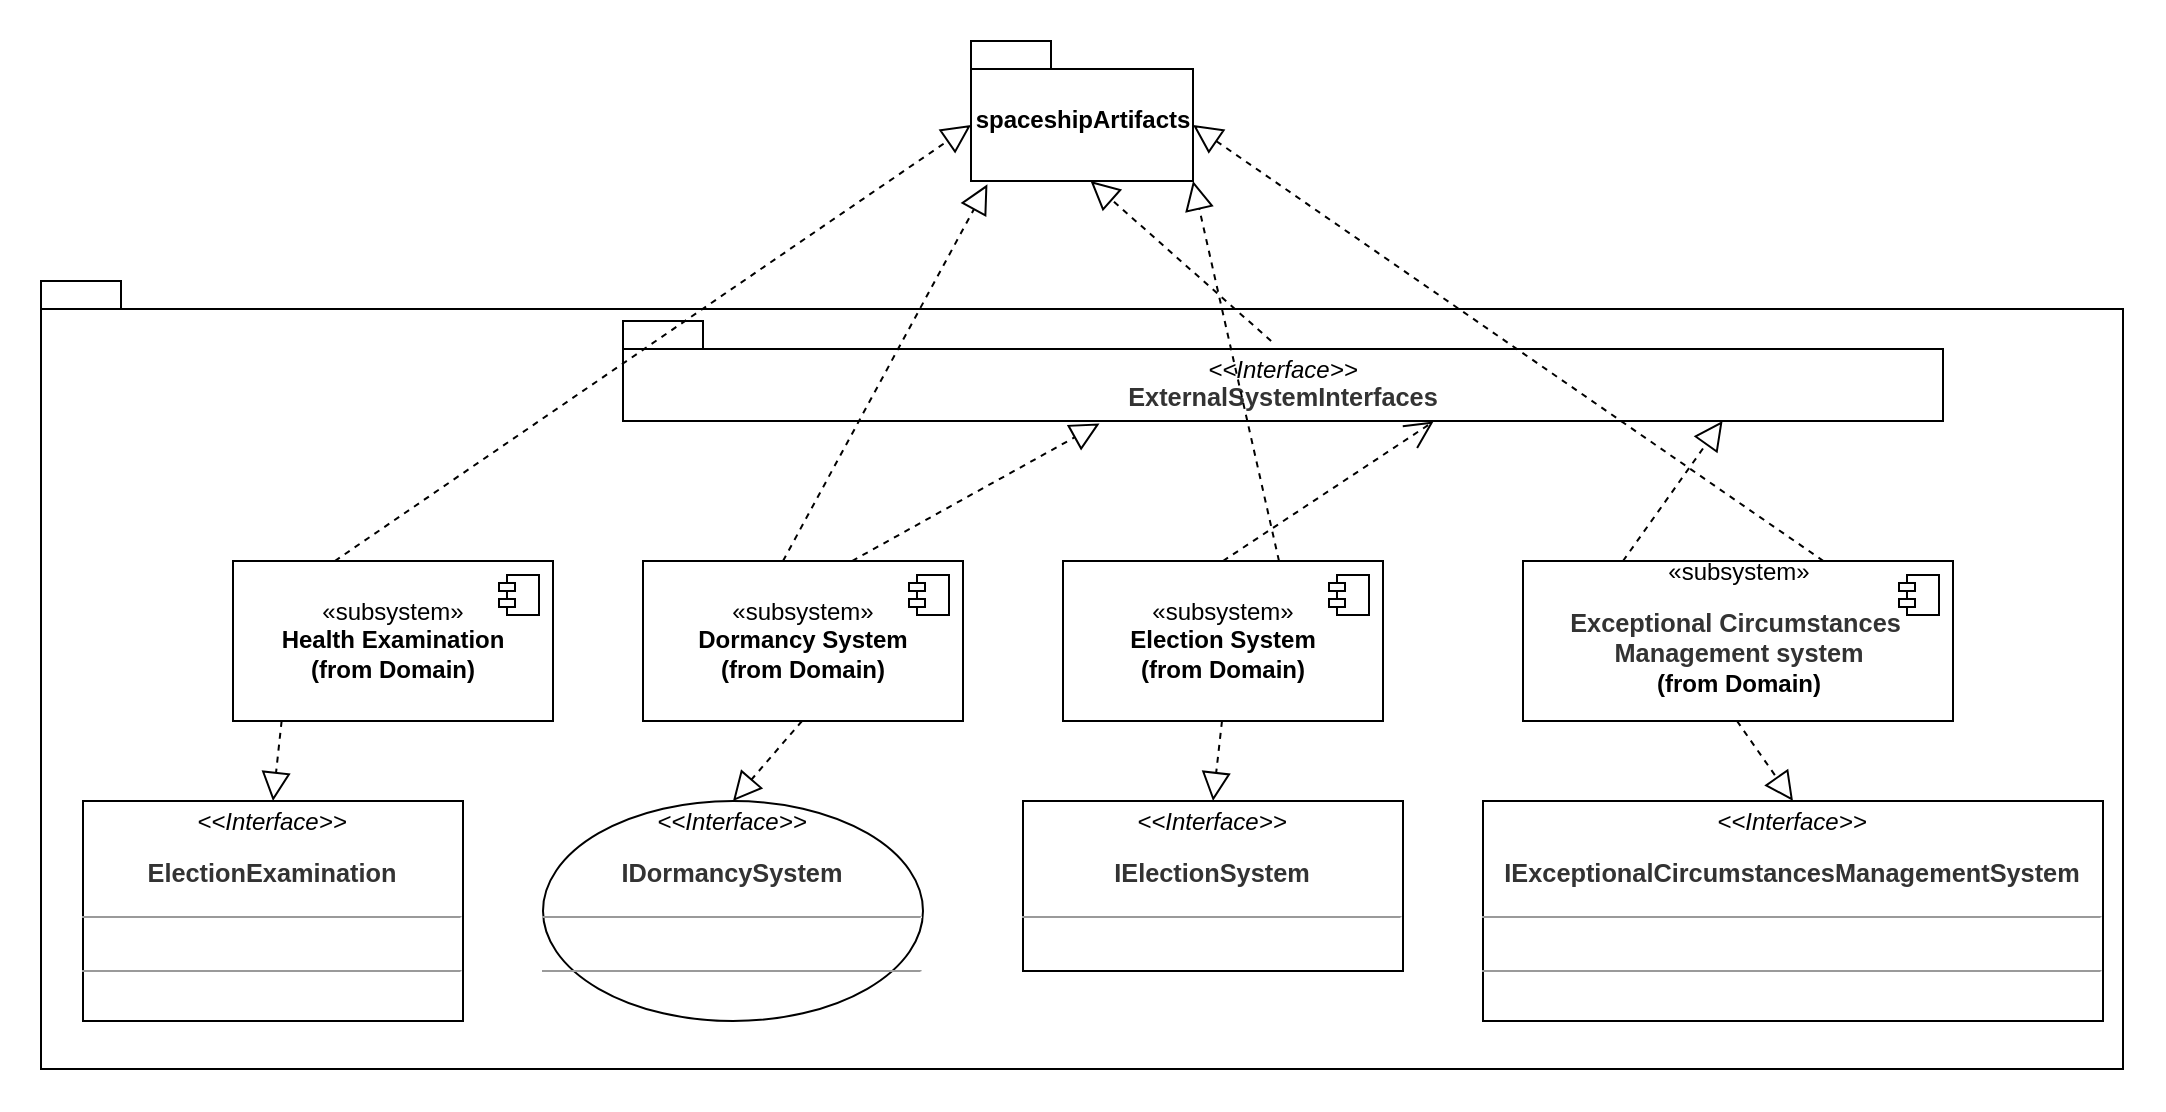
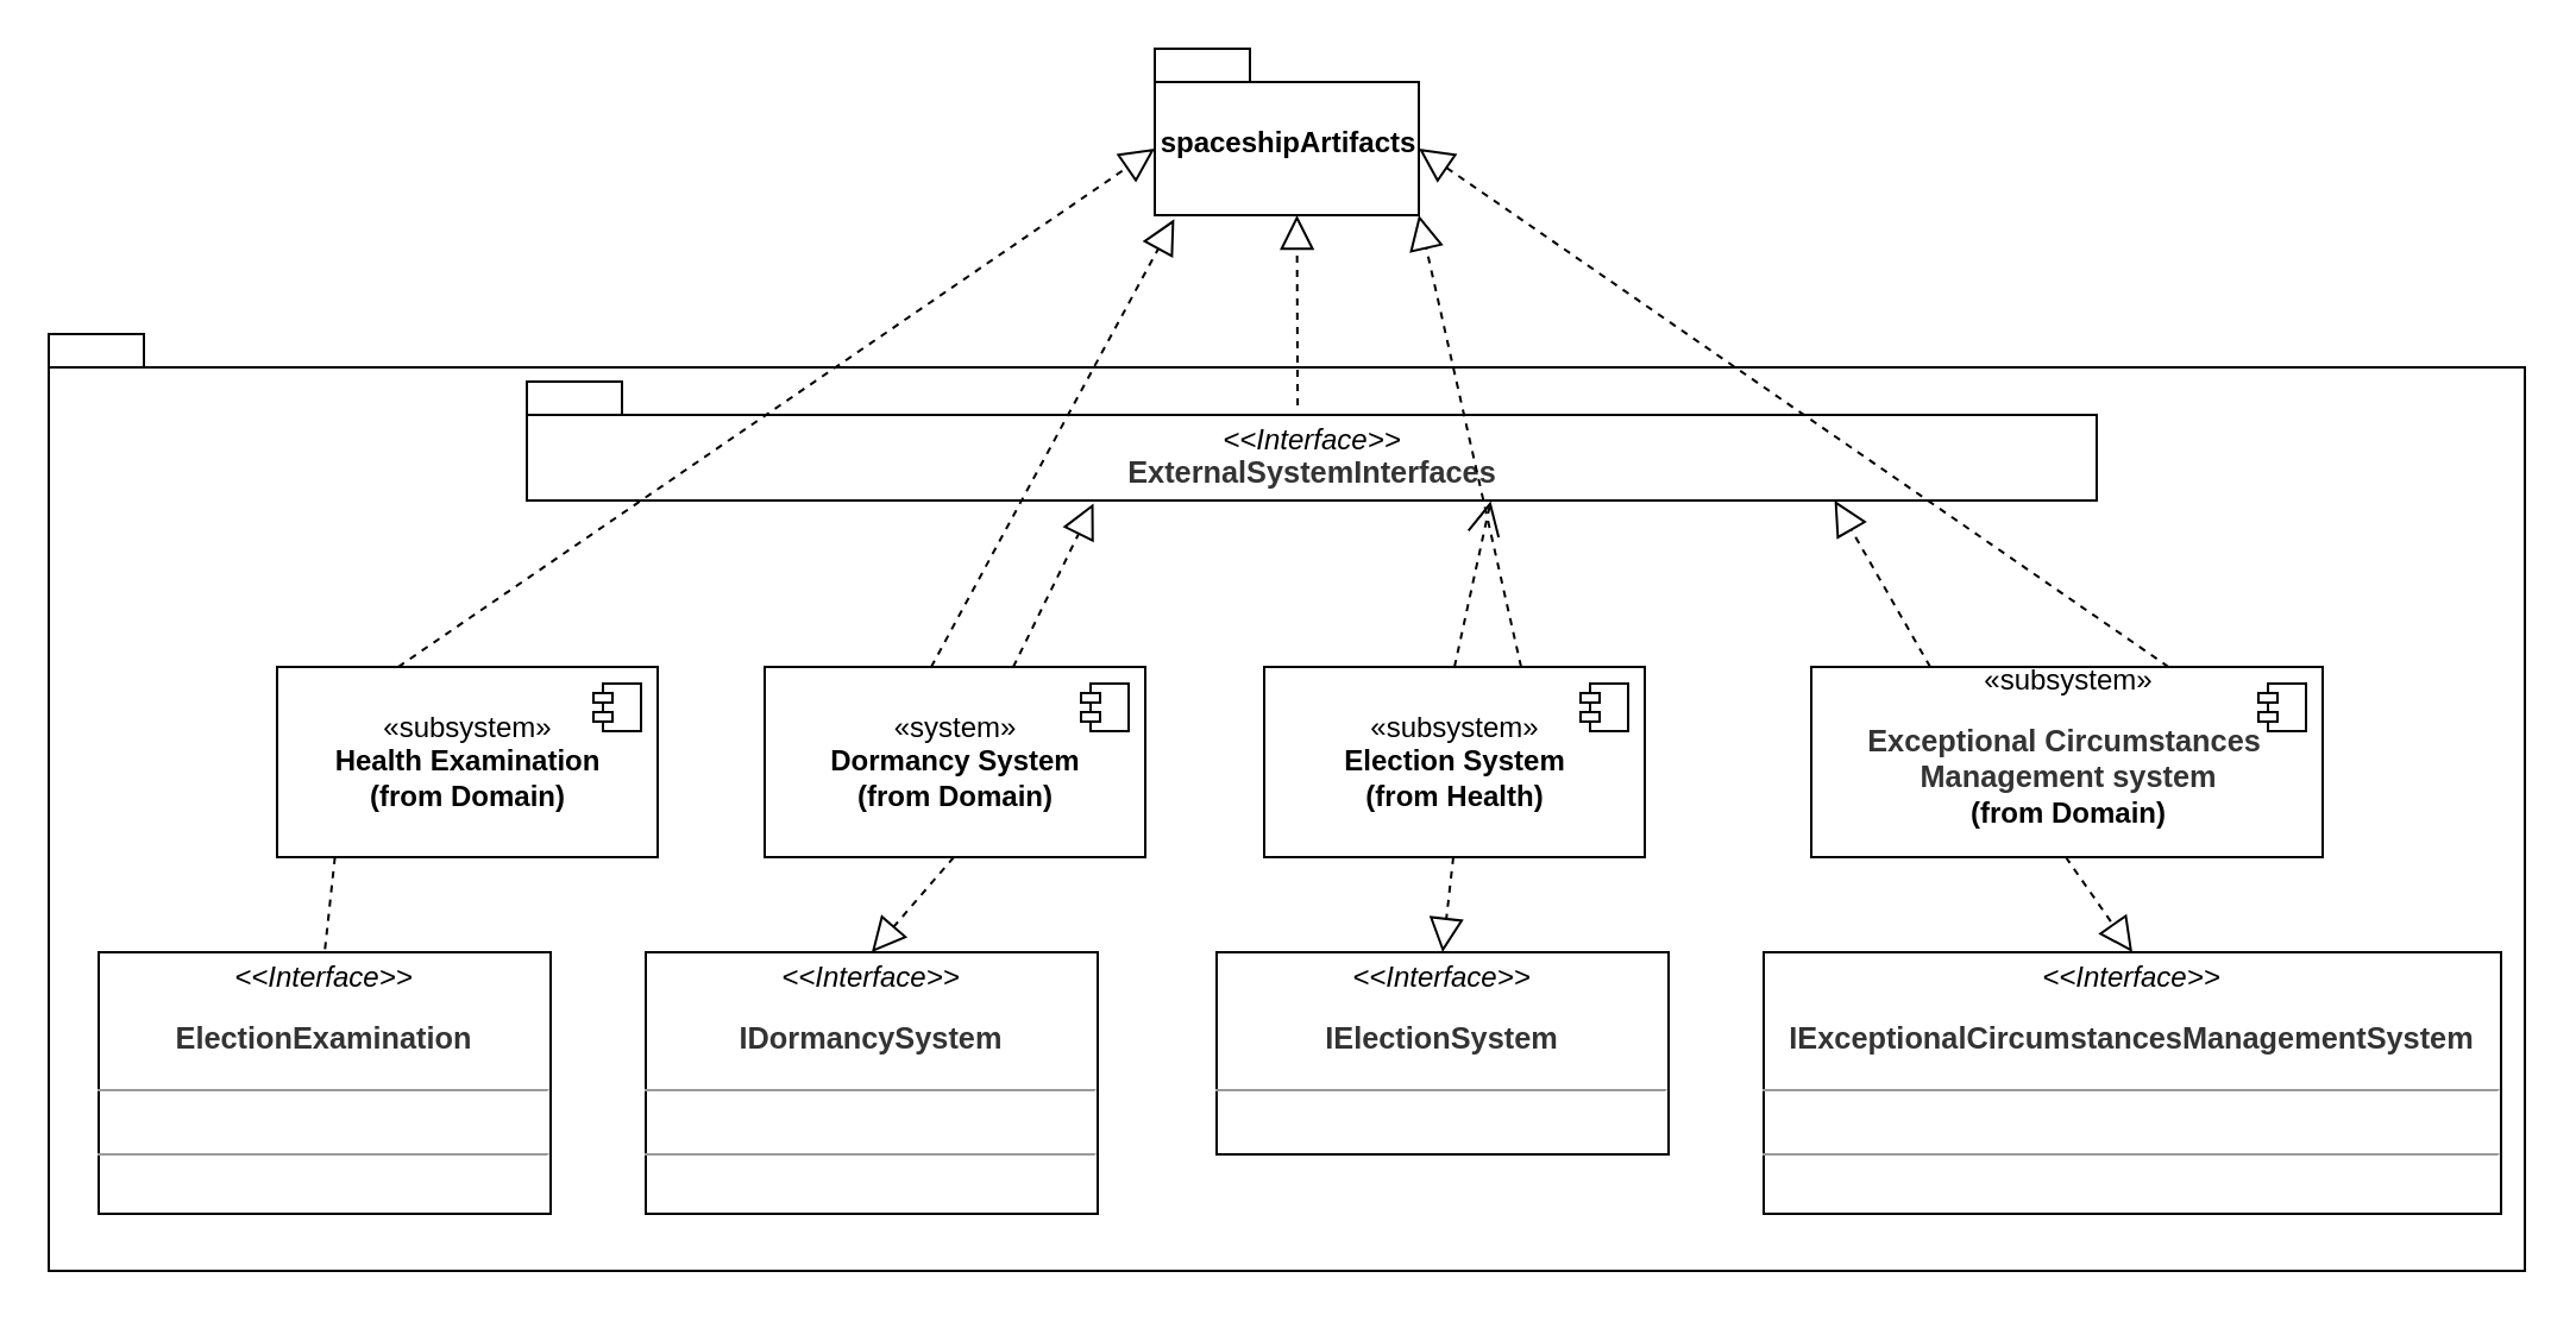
- <mxCell id="20" value="&lt;p style=&quot;margin: 4px 0px 0px&quot;&gt;&lt;i style=&quot;font-weight: normal&quot;&gt;&amp;lt;&amp;lt;Interface&amp;gt;&amp;gt;&lt;br&gt;&lt;/i&gt;&lt;span style=&quot;color: rgb(51 , 51 , 51) ; font-size: 9.5pt&quot;&gt;ExternalSystemInterfaces&lt;/span&gt;&lt;/p&gt;" style="shape=folder;fontStyle=1;spacingTop=10;tabWidth=40;tabHeight=14;tabPosition=left;html=1;" vertex="1" parent="1"><mxGeometry x="311" y="160" width="660" height="50" as="geometry" /></mxCell>
+ <mxCell id="20" value="&lt;p style=&quot;margin: 4px 0px 0px&quot;&gt;&lt;i style=&quot;font-weight: normal&quot;&gt;&amp;lt;&amp;lt;Interface&amp;gt;&amp;gt;&lt;br&gt;&lt;/i&gt;&lt;span style=&quot;color: rgb(51 , 51 , 51) ; font-size: 9.5pt&quot;&gt;ExternalSystemInterfaces&lt;/span&gt;&lt;/p&gt;" style="shape=folder;fontStyle=1;spacingTop=10;tabWidth=40;tabHeight=14;tabPosition=left;html=1;" vertex="1" parent="1"><mxGeometry x="221" y="160" width="660" height="50" as="geometry" /></mxCell>
- <mxCell id="3" value="«subsystem»&lt;br&gt;&lt;b&gt;Dormancy System&lt;br&gt;&lt;/b&gt;&lt;span style=&quot;font-weight: 700&quot;&gt;(from Domain)&lt;/span&gt;&lt;b&gt;&lt;br&gt;&lt;/b&gt;" style="html=1;dropTarget=0;" vertex="1" parent="1"><mxGeometry x="321" y="280" width="160" height="80" as="geometry" /></mxCell>
+ <mxCell id="3" value="«system»&lt;br&gt;&lt;b&gt;Dormancy System&lt;br&gt;&lt;/b&gt;&lt;span style=&quot;font-weight: 700&quot;&gt;(from Domain)&lt;/span&gt;&lt;b&gt;&lt;br&gt;&lt;/b&gt;" style="html=1;dropTarget=0;" vertex="1" parent="1"><mxGeometry x="321" y="280" width="160" height="80" as="geometry" /></mxCell>
- <mxCell id="9" value="«subsystem»&lt;br&gt;&lt;b&gt;Election System&lt;br&gt;&lt;/b&gt;&lt;span style=&quot;font-weight: 700&quot;&gt;(from Domain)&lt;/span&gt;&lt;b&gt;&lt;br&gt;&lt;/b&gt;" style="html=1;dropTarget=0;" vertex="1" parent="1"><mxGeometry x="531" y="280" width="160" height="80" as="geometry" /></mxCell>
+ <mxCell id="9" value="«subsystem»&lt;br&gt;&lt;b&gt;Election System&lt;br&gt;&lt;/b&gt;&lt;span style=&quot;font-weight: 700&quot;&gt;(from Health)&lt;/span&gt;&lt;b&gt;&lt;br&gt;&lt;/b&gt;" style="html=1;dropTarget=0;" vertex="1" parent="1"><mxGeometry x="531" y="280" width="160" height="80" as="geometry" /></mxCell>
- <mxCell id="13" value="" style="endArrow=block;dashed=1;endFill=0;endSize=12;html=1;entryX=0.5;entryY=0;entryDx=0;entryDy=0;exitX=0.152;exitY=0.999;exitDx=0;exitDy=0;exitPerimeter=0;" edge="1" parent="1" source="6" target="8"><mxGeometry width="160" relative="1" as="geometry"><mxPoint x="191" y="380" as="sourcePoint" /><mxPoint x="351" y="380" as="targetPoint" /></mxGeometry></mxCell>
+ <mxCell id="13" value="" style="endArrow=none;dashed=1;endFill=0;endSize=12;html=1;entryX=0.5;entryY=0;entryDx=0;entryDy=0;exitX=0.152;exitY=0.999;exitDx=0;exitDy=0;exitPerimeter=0;" edge="1" parent="1" source="6" target="8"><mxGeometry width="160" relative="1" as="geometry"><mxPoint x="191" y="380" as="sourcePoint" /><mxPoint x="351" y="380" as="targetPoint" /></mxGeometry></mxCell>
- <mxCell id="5" value="&lt;p style=&quot;margin: 0px ; margin-top: 4px ; text-align: center&quot;&gt;&lt;i&gt;&amp;lt;&amp;lt;Interface&amp;gt;&amp;gt;&lt;/i&gt;&lt;br&gt;&lt;/p&gt;&lt;p class=&quot;MsoNormal&quot; style=&quot;text-align: center&quot;&gt;&lt;span style=&quot;color: rgb(51 , 51 , 51) ; font-size: 9.5pt&quot;&gt;&lt;font face=&quot;Helvetica&quot;&gt;&lt;b&gt;IDormancySystem&lt;/b&gt;&lt;/font&gt;&lt;/span&gt;&lt;/p&gt;&lt;hr size=&quot;1&quot;&gt;&lt;p style=&quot;margin: 0px ; margin-left: 4px&quot;&gt;&lt;br&gt;&lt;/p&gt;&lt;hr size=&quot;1&quot;&gt;&lt;p style=&quot;margin: 0px ; margin-left: 4px&quot;&gt;&lt;br&gt;&lt;/p&gt;" style="ellipse;verticalAlign=top;align=left;overflow=fill;fontSize=12;fontFamily=Helvetica;html=1;" vertex="1" parent="1"><mxGeometry x="271" y="400" width="190" height="110" as="geometry" /></mxCell>
+ <mxCell id="5" value="&lt;p style=&quot;margin: 0px ; margin-top: 4px ; text-align: center&quot;&gt;&lt;i&gt;&amp;lt;&amp;lt;Interface&amp;gt;&amp;gt;&lt;/i&gt;&lt;br&gt;&lt;/p&gt;&lt;p class=&quot;MsoNormal&quot; style=&quot;text-align: center&quot;&gt;&lt;span style=&quot;color: rgb(51 , 51 , 51) ; font-size: 9.5pt&quot;&gt;&lt;font face=&quot;Helvetica&quot;&gt;&lt;b&gt;IDormancySystem&lt;/b&gt;&lt;/font&gt;&lt;/span&gt;&lt;/p&gt;&lt;hr size=&quot;1&quot;&gt;&lt;p style=&quot;margin: 0px ; margin-left: 4px&quot;&gt;&lt;br&gt;&lt;/p&gt;&lt;hr size=&quot;1&quot;&gt;&lt;p style=&quot;margin: 0px ; margin-left: 4px&quot;&gt;&lt;br&gt;&lt;/p&gt;" style="verticalAlign=top;align=left;overflow=fill;fontSize=12;fontFamily=Helvetica;html=1;" vertex="1" parent="1"><mxGeometry x="271" y="400" width="190" height="110" as="geometry" /></mxCell>
